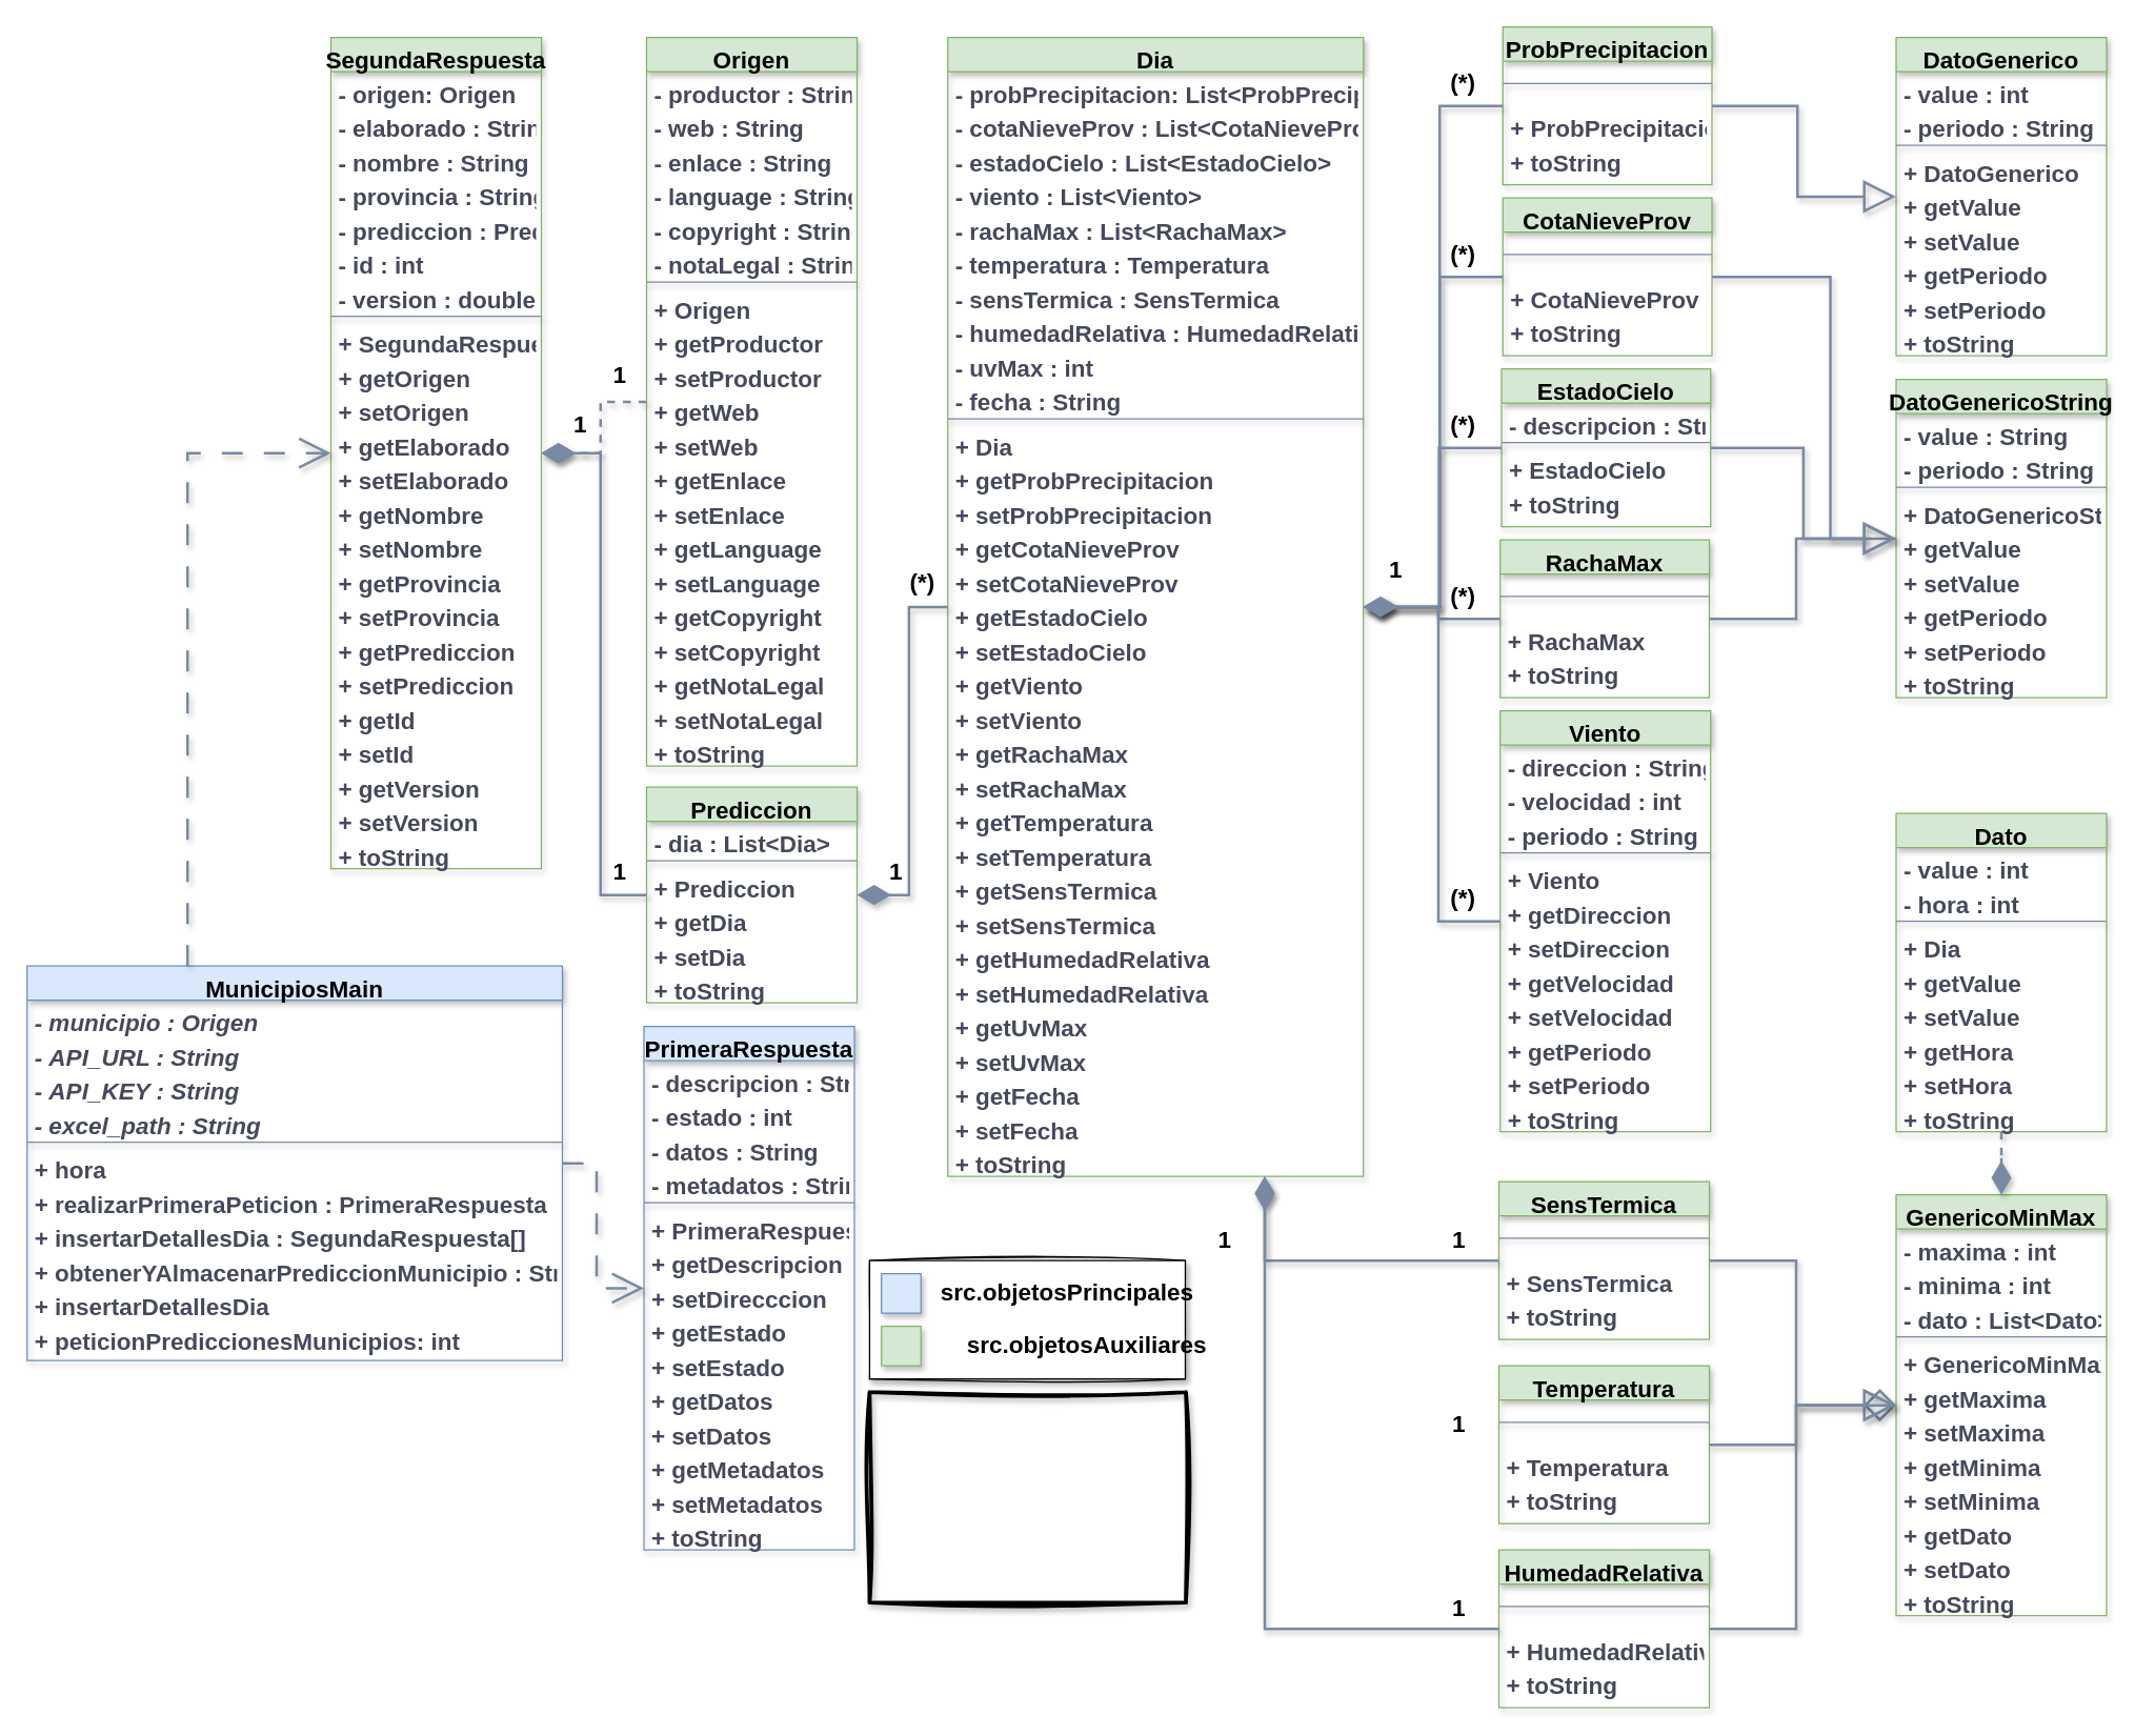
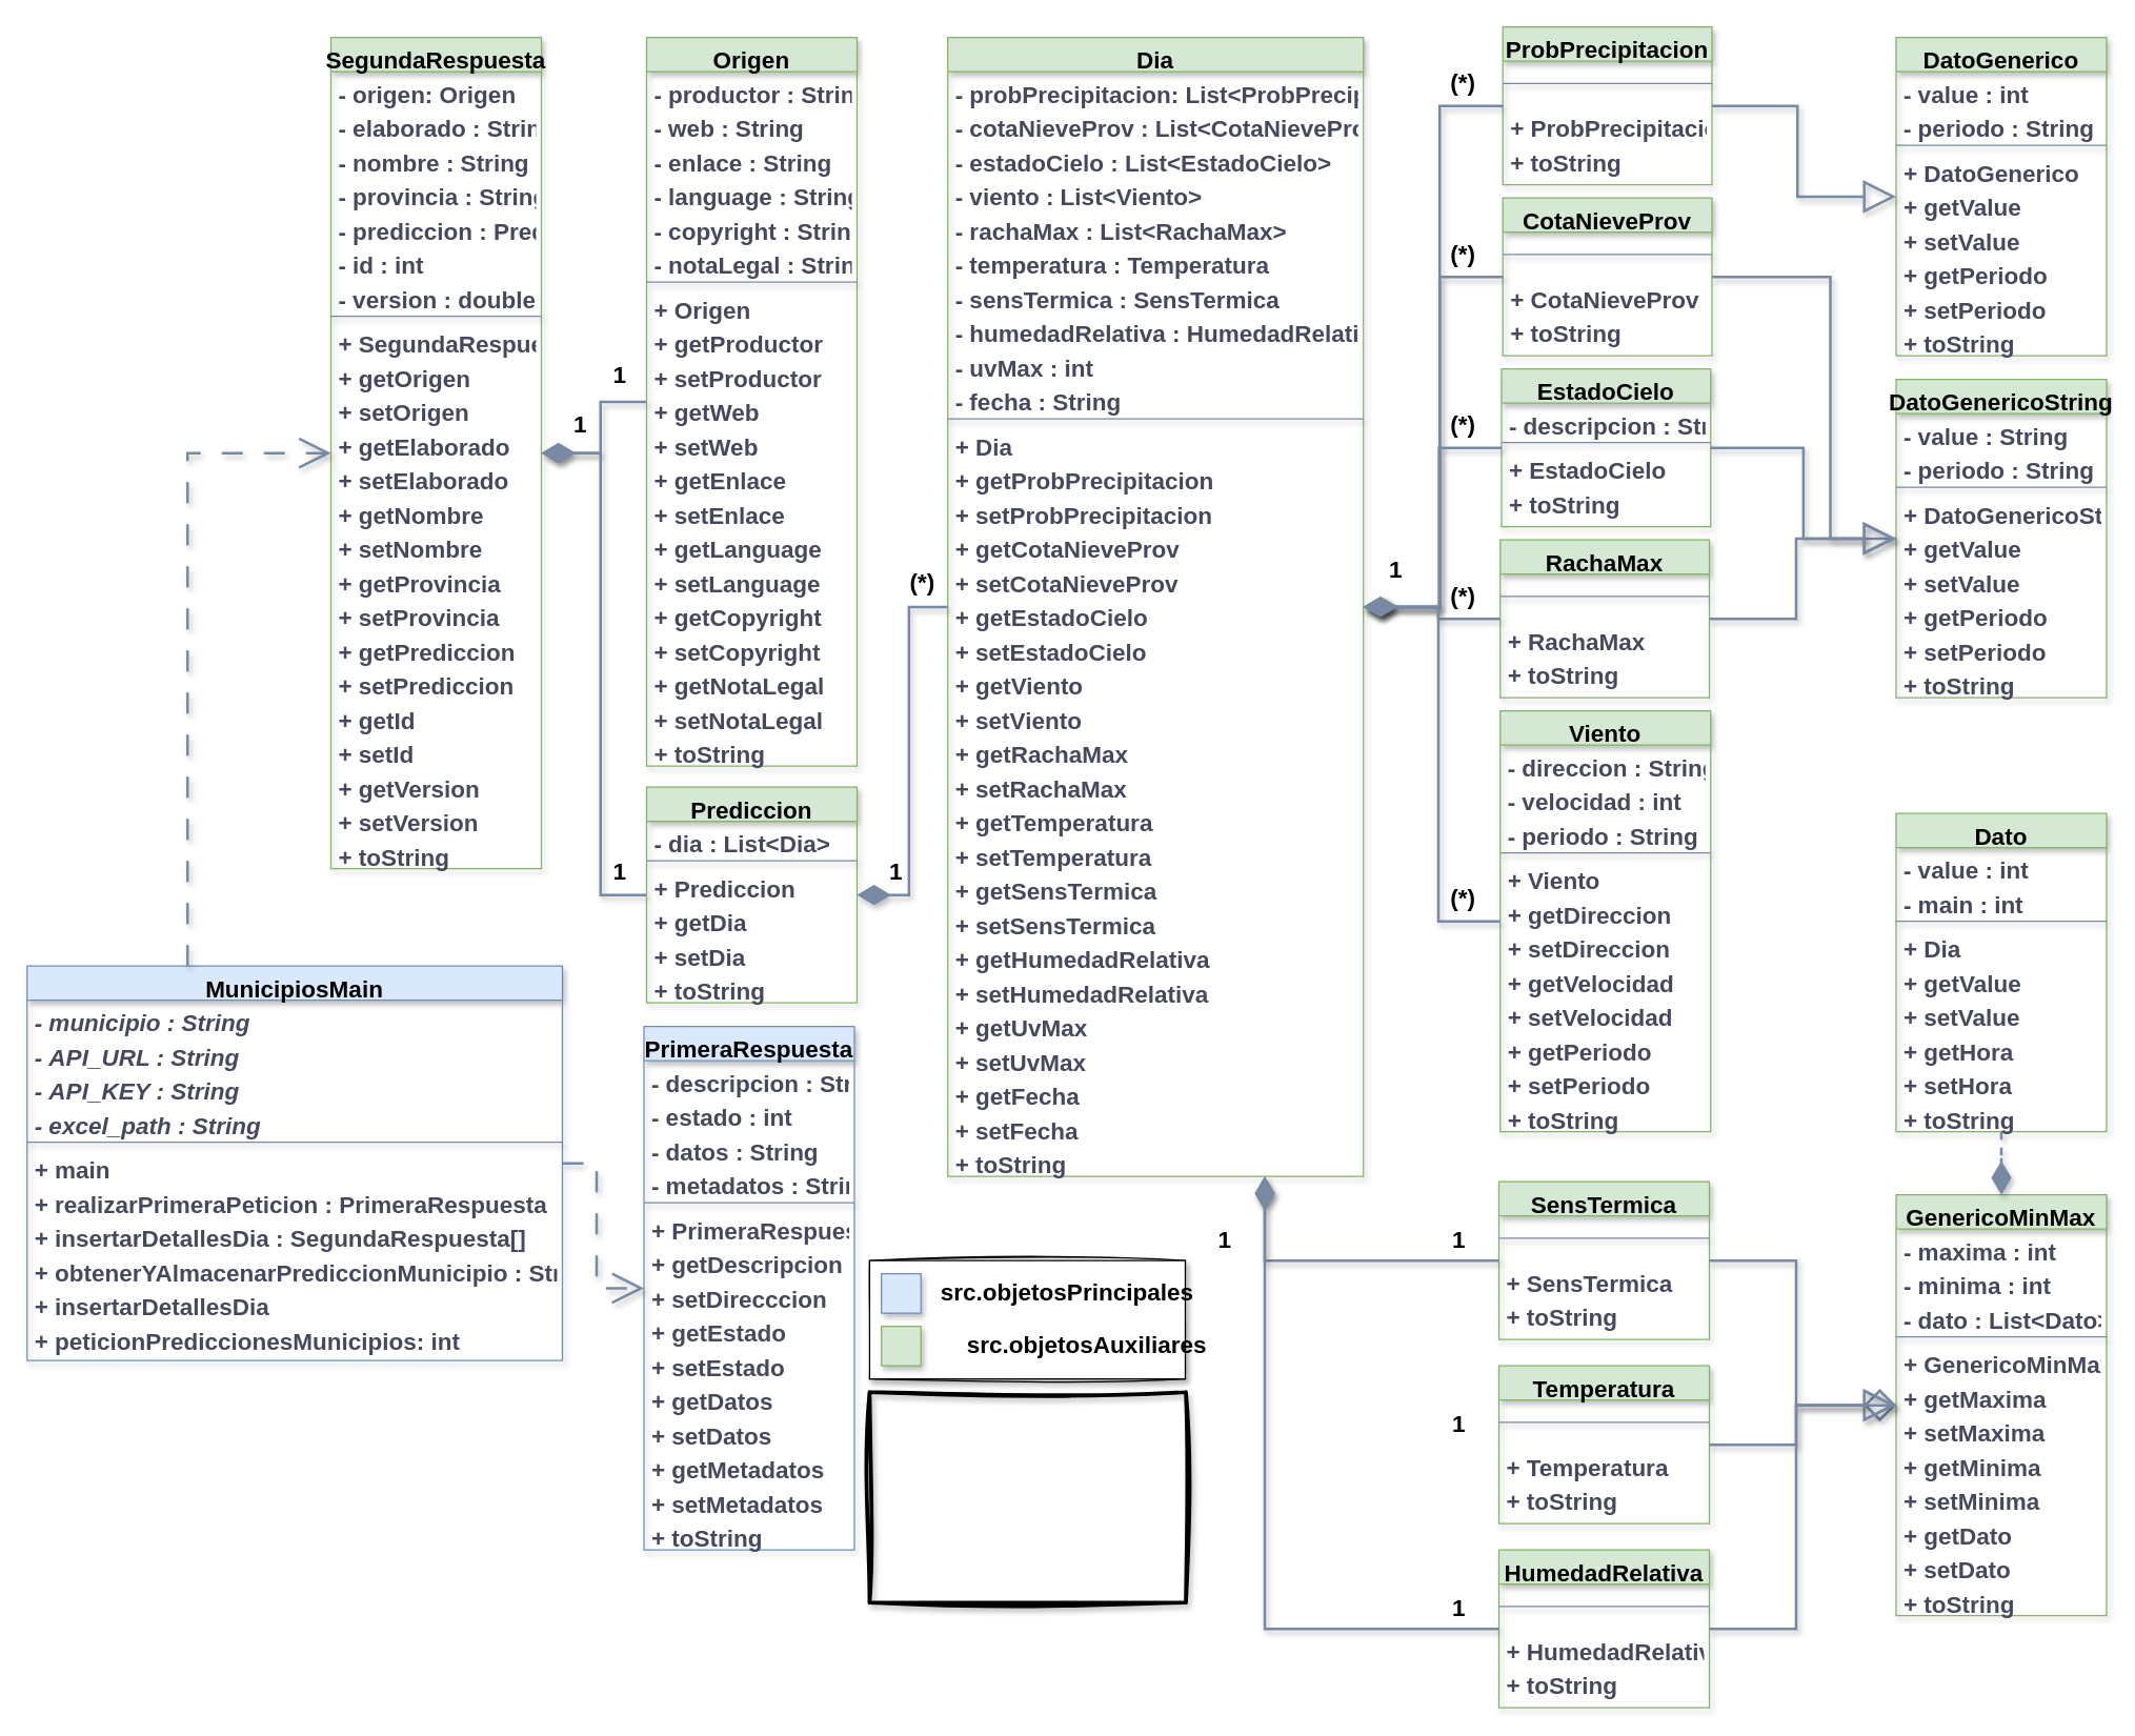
- <mxCell id="27" style="edgeStyle=orthogonalEdgeStyle;rounded=0;orthogonalLoop=1;jettySize=auto;html=1;strokeColor=#788AA3;fontColor=default;fillColor=#B2C9AB;endArrow=diamondThin;endFill=1;endSize=20;strokeWidth=2;labelBackgroundColor=none;shadow=1;fontSize=18;fontStyle=1;dashed=1;" parent="1" source="28" target="2" edge="1"><mxGeometry relative="1" as="geometry" /></mxCell>
+ <mxCell id="27" style="edgeStyle=orthogonalEdgeStyle;rounded=0;orthogonalLoop=1;jettySize=auto;html=1;strokeColor=#788AA3;fontColor=default;fillColor=#B2C9AB;endArrow=diamondThin;endFill=1;endSize=20;strokeWidth=2;labelBackgroundColor=none;shadow=1;fontSize=18;fontStyle=1" parent="1" source="28" target="2" edge="1"><mxGeometry relative="1" as="geometry" /></mxCell>
- <mxCell id="135" value="- hora : int" style="text;align=left;verticalAlign=top;spacingLeft=4;spacingRight=4;overflow=hidden;rotatable=0;points=[[0,0.5],[1,0.5]];portConstraint=eastwest;labelBackgroundColor=none;fontColor=#46495D;fontSize=18;shadow=1;fontStyle=1" parent="133" vertex="1"><mxGeometry y="52" width="160" height="26" as="geometry" /></mxCell>
+ <mxCell id="135" value="- main : int" style="text;align=left;verticalAlign=top;spacingLeft=4;spacingRight=4;overflow=hidden;rotatable=0;points=[[0,0.5],[1,0.5]];portConstraint=eastwest;labelBackgroundColor=none;fontColor=#46495D;fontSize=18;shadow=1;fontStyle=1" parent="133" vertex="1"><mxGeometry y="52" width="160" height="26" as="geometry" /></mxCell>
- <mxCell id="194" value="- municipio : Origen" style="text;align=left;verticalAlign=top;spacingLeft=4;spacingRight=4;overflow=hidden;rotatable=0;points=[[0,0.5],[1,0.5]];portConstraint=eastwest;labelBackgroundColor=none;fontColor=#46495D;fontSize=18;fontStyle=3;shadow=1;" parent="193" vertex="1"><mxGeometry y="26" width="407" height="26" as="geometry" /></mxCell>
+ <mxCell id="194" value="- municipio : String" style="text;align=left;verticalAlign=top;spacingLeft=4;spacingRight=4;overflow=hidden;rotatable=0;points=[[0,0.5],[1,0.5]];portConstraint=eastwest;labelBackgroundColor=none;fontColor=#46495D;fontSize=18;fontStyle=3;shadow=1;" parent="193" vertex="1"><mxGeometry y="26" width="407" height="26" as="geometry" /></mxCell>
- <mxCell id="199" value="+ hora" style="text;align=left;verticalAlign=top;spacingLeft=4;spacingRight=4;overflow=hidden;rotatable=0;points=[[0,0.5],[1,0.5]];portConstraint=eastwest;fontStyle=1;labelBackgroundColor=none;fontColor=#46495D;fontSize=18;shadow=1;" parent="193" vertex="1"><mxGeometry y="138" width="407" height="26" as="geometry" /></mxCell>
+ <mxCell id="199" value="+ main" style="text;align=left;verticalAlign=top;spacingLeft=4;spacingRight=4;overflow=hidden;rotatable=0;points=[[0,0.5],[1,0.5]];portConstraint=eastwest;fontStyle=1;labelBackgroundColor=none;fontColor=#46495D;fontSize=18;shadow=1;" parent="193" vertex="1"><mxGeometry y="138" width="407" height="26" as="geometry" /></mxCell>
